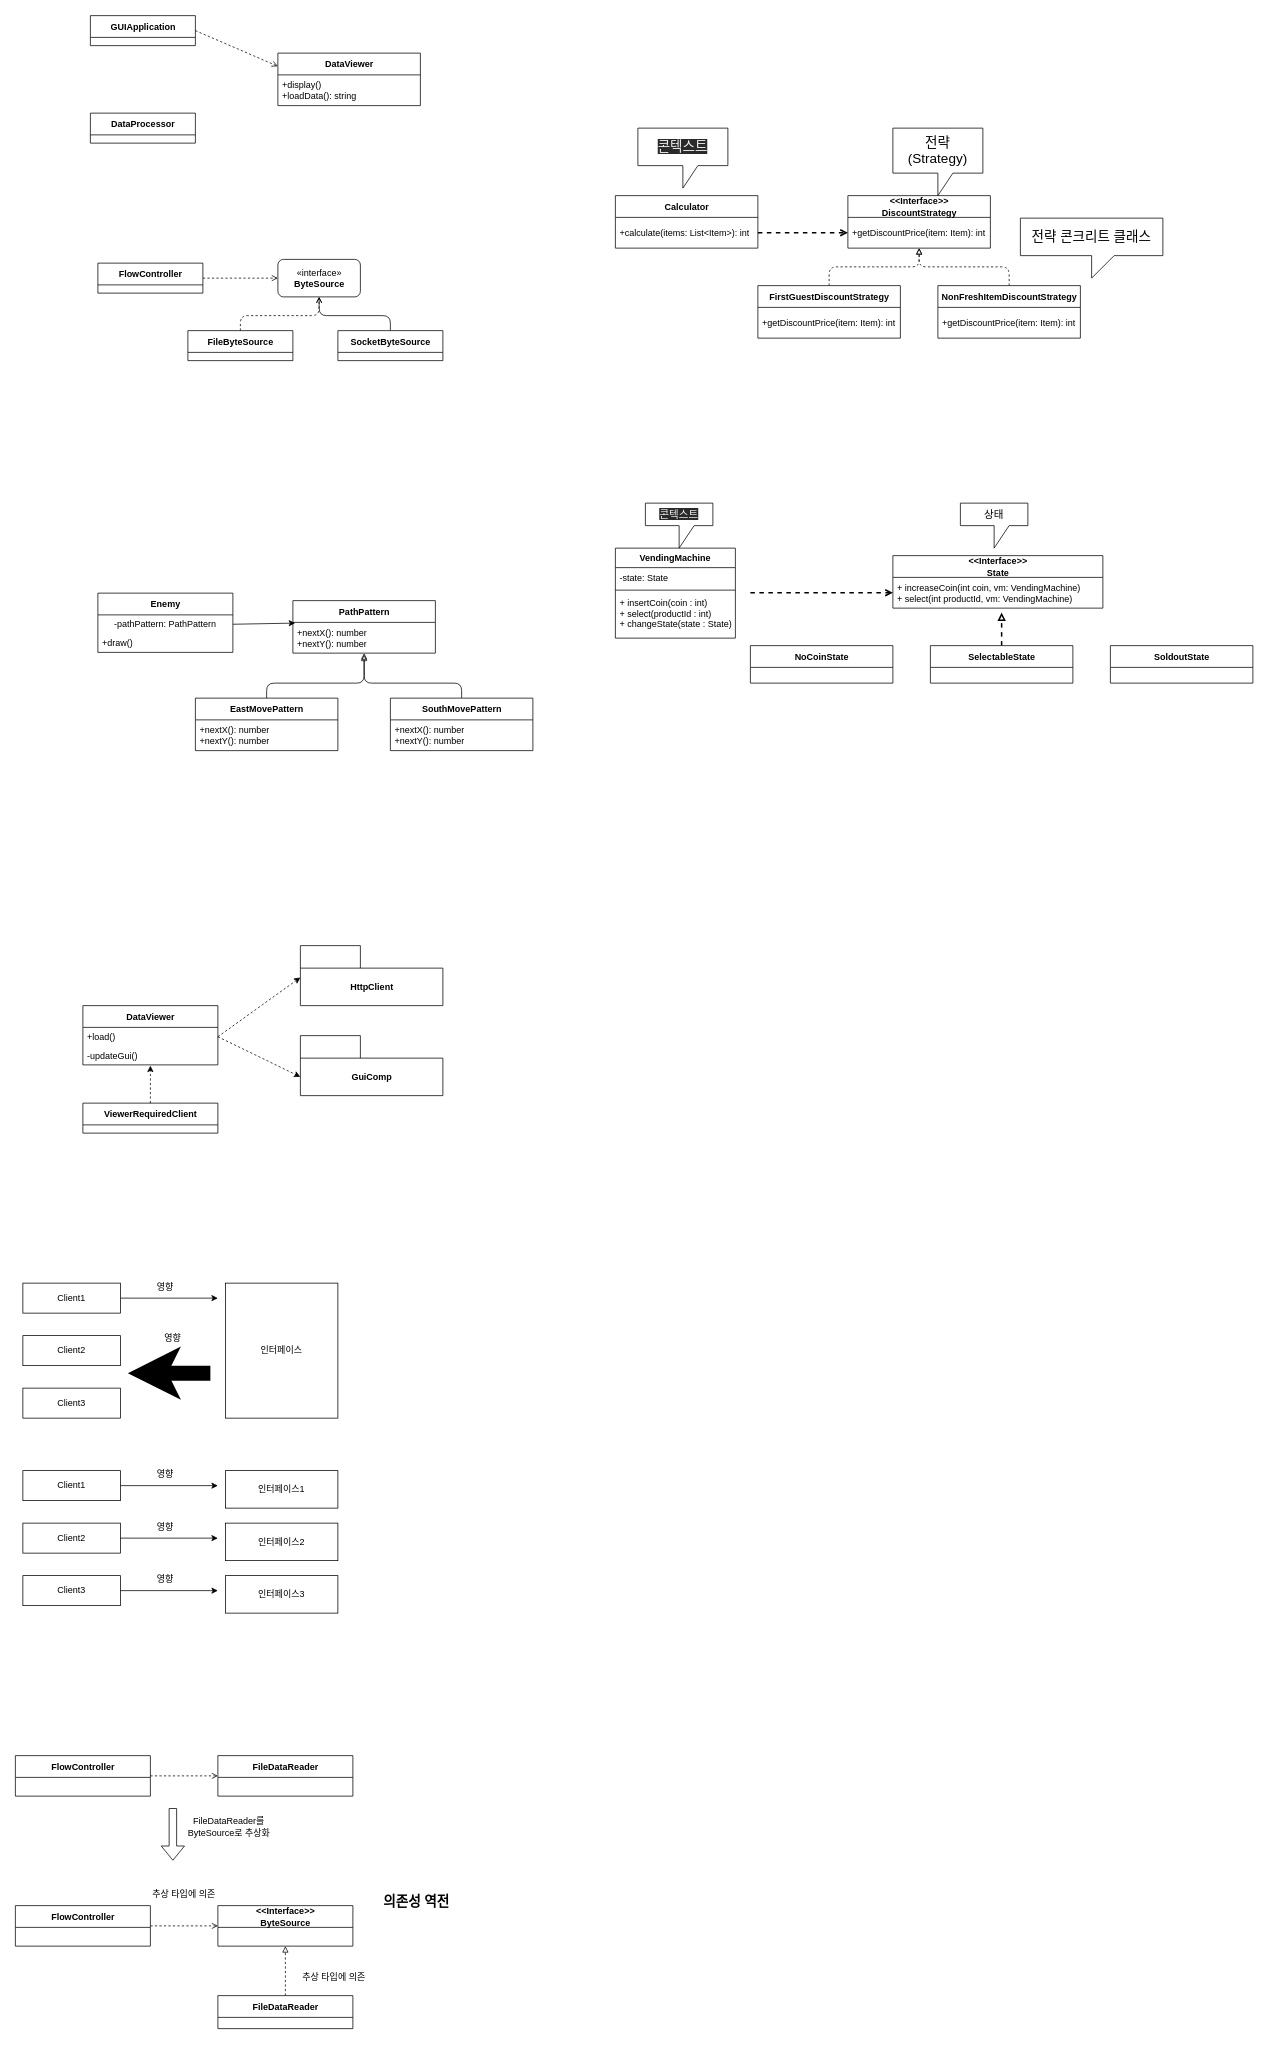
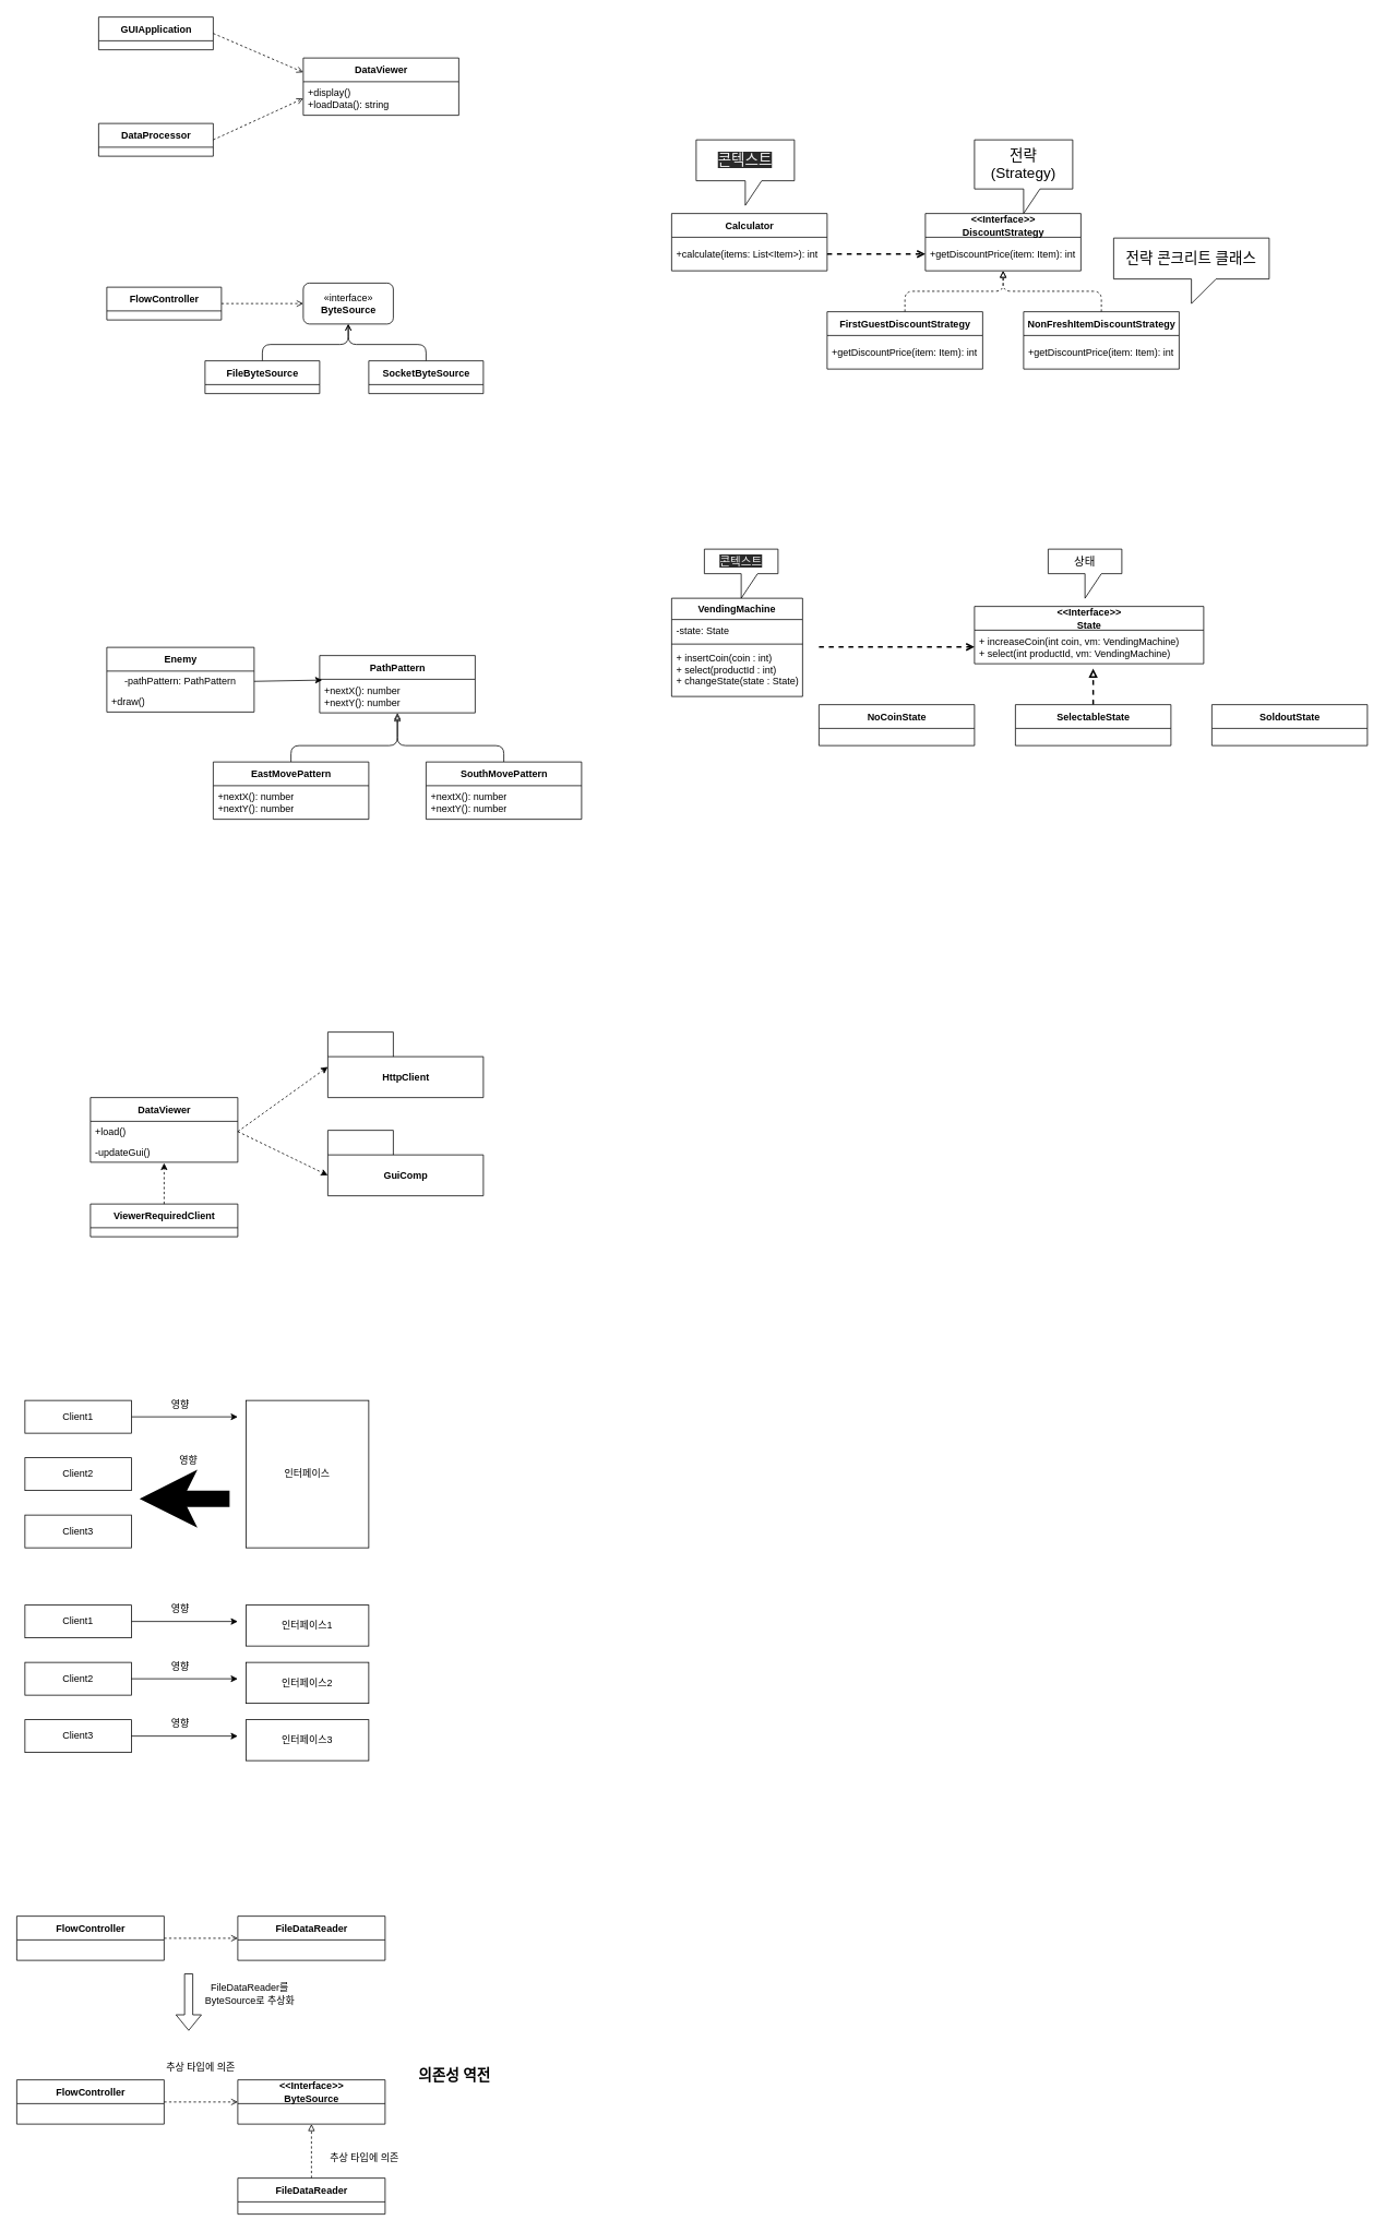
+ <mxCell id="27" value="" style="edgeStyle=none;html=1;dashed=1;endArrow=open;endFill=0;exitX=1;exitY=0.5;exitDx=0;exitDy=0;entryX=0;entryY=0.5;entryDx=0;entryDy=0;" parent="21" source="23" target="25" edge="1"><mxGeometry relative="1" as="geometry"><mxPoint x="160" y="160" as="sourcePoint" /><mxPoint x="250" y="80" as="targetPoint" /></mxGeometry></mxCell>
- <mxCell id="5" style="edgeStyle=none;html=1;exitX=0.5;exitY=0;exitDx=0;exitDy=0;entryX=0.5;entryY=1;entryDx=0;entryDy=0;dashed=1;endArrow=open;endFill=0;" parent="1" source="6" target="4" edge="1"><mxGeometry relative="1" as="geometry"><Array as="points"><mxPoint x="320" y="420" /><mxPoint x="425" y="420" /></Array></mxGeometry></mxCell>
+ <mxCell id="5" style="edgeStyle=none;html=1;exitX=0.5;exitY=0;exitDx=0;exitDy=0;entryX=0.5;entryY=1;entryDx=0;entryDy=0;dashed=0;endArrow=open;endFill=0;" parent="1" source="6" target="4" edge="1"><mxGeometry relative="1" as="geometry"><Array as="points"><mxPoint x="320" y="420" /><mxPoint x="425" y="420" /></Array></mxGeometry></mxCell>
